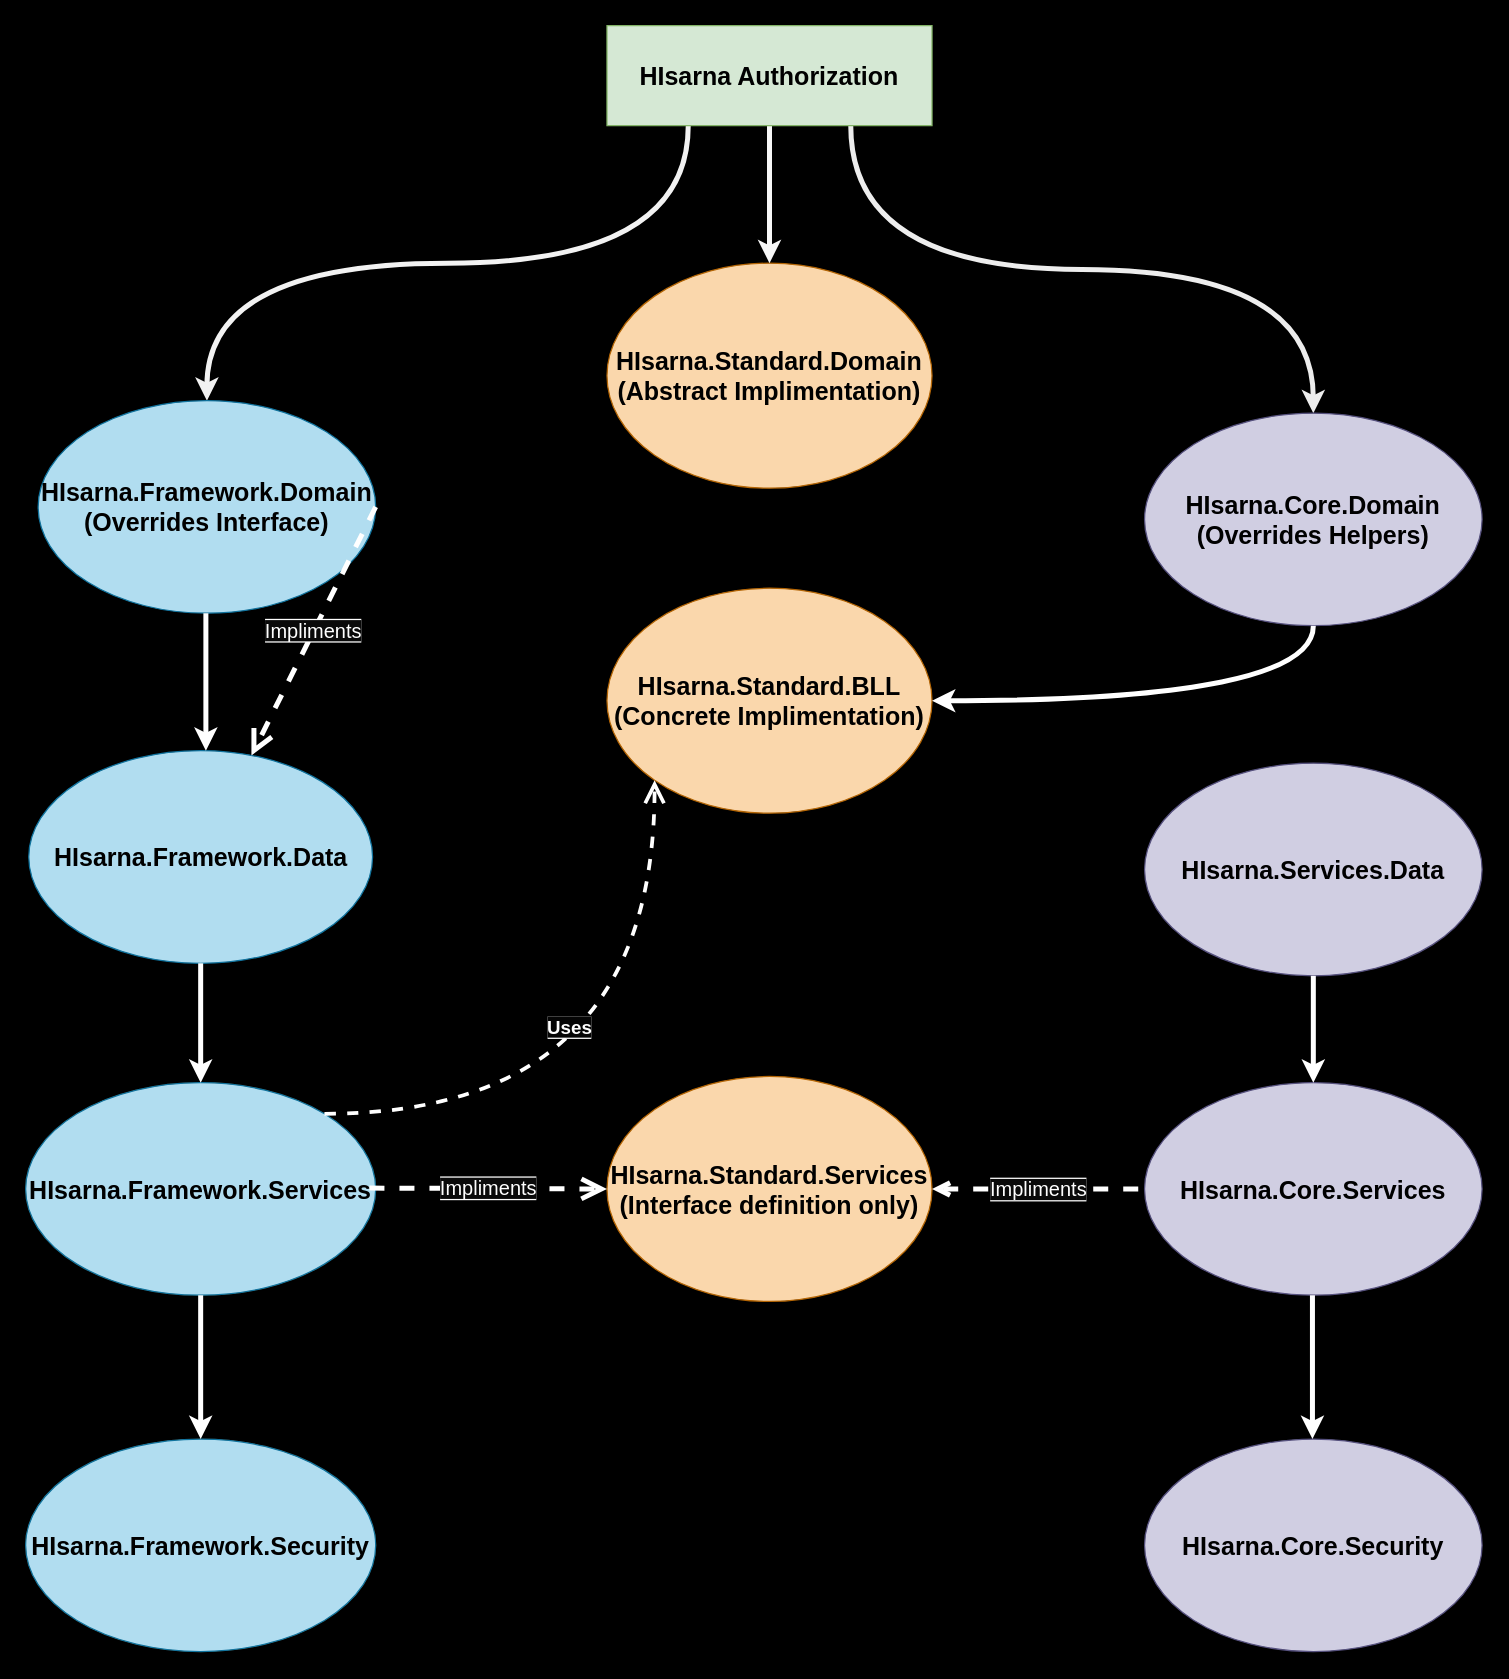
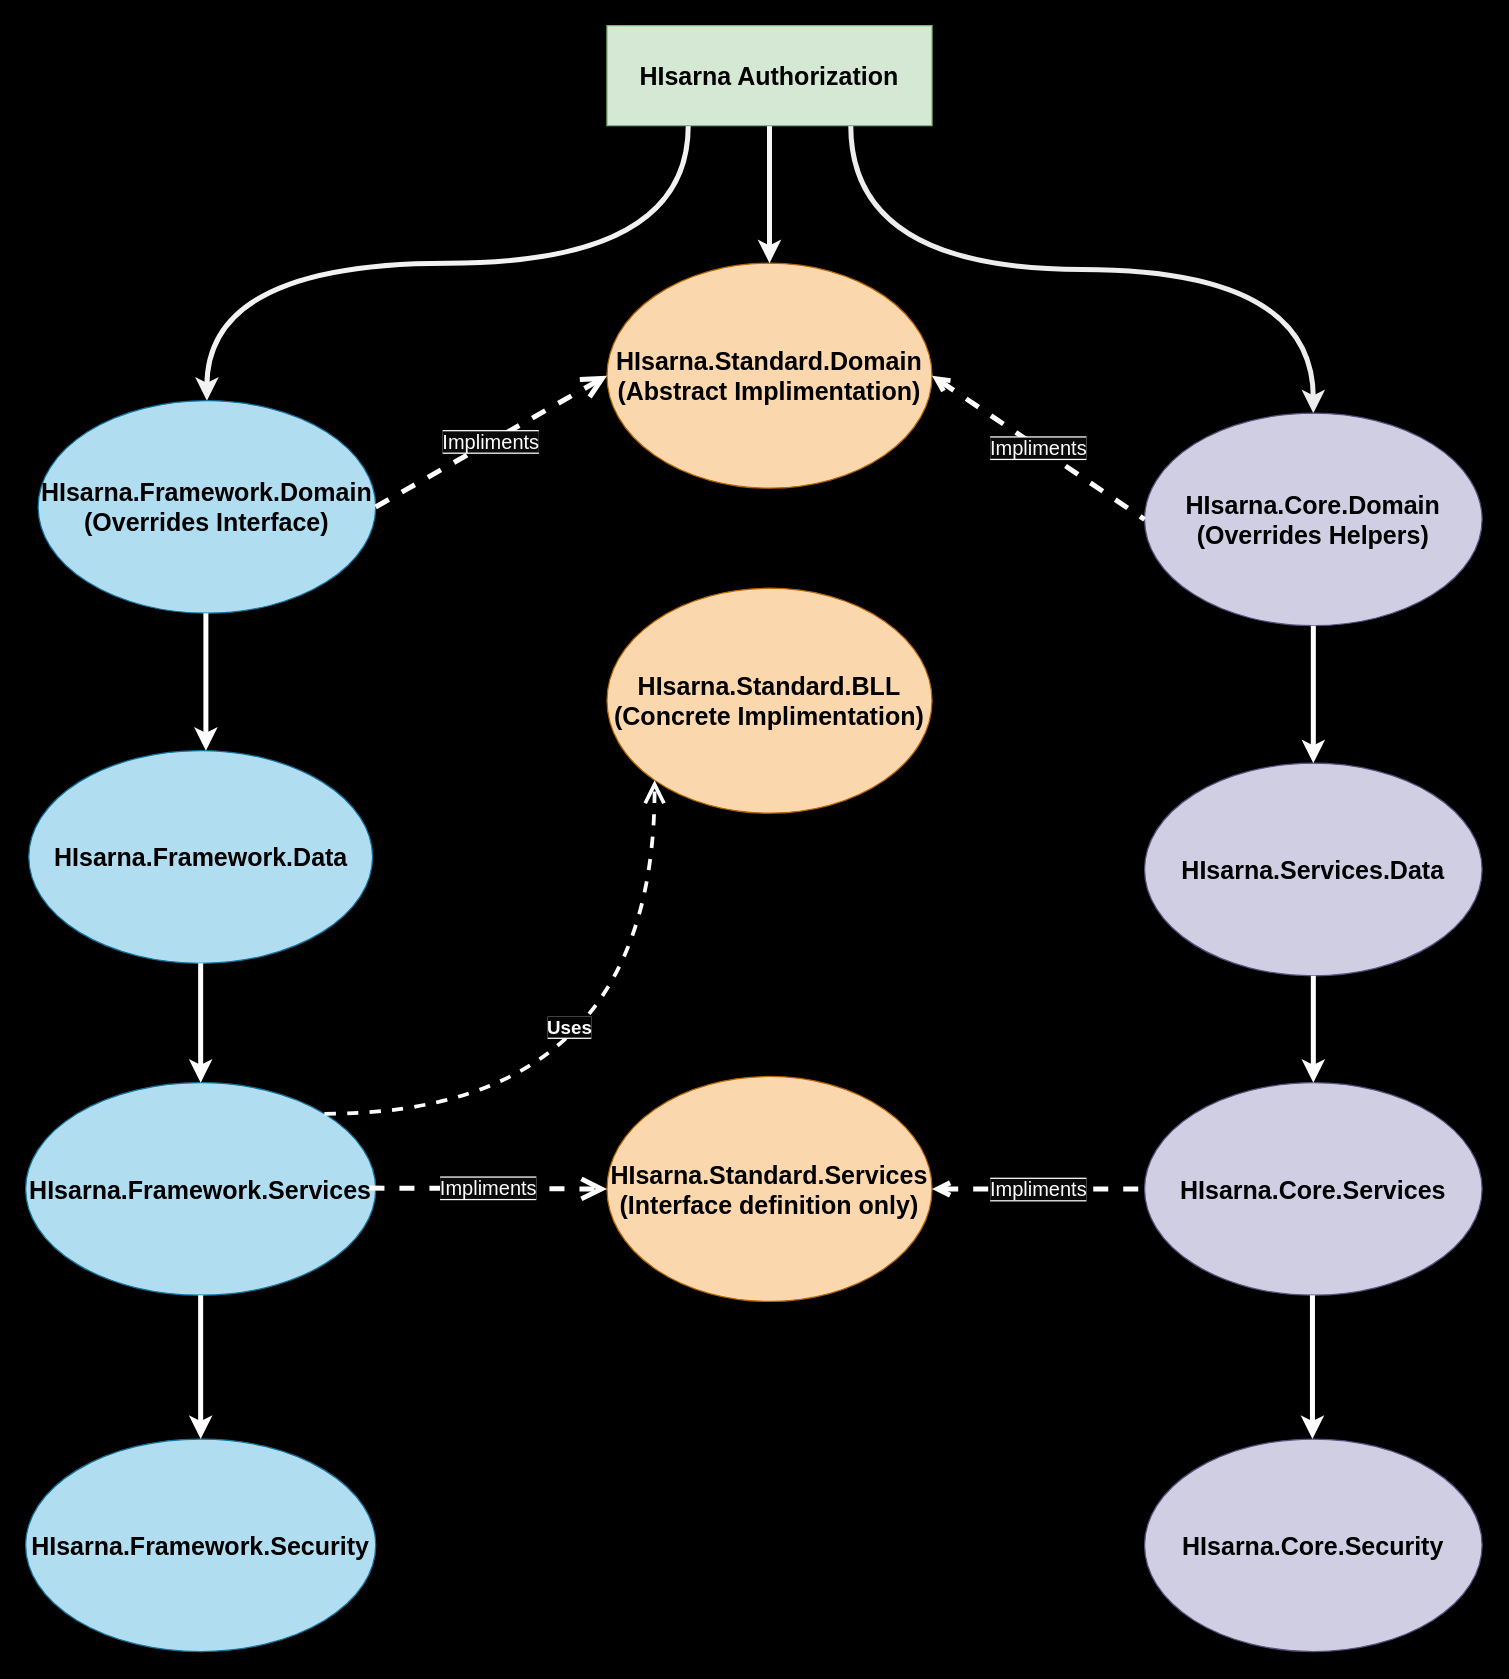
+ <mxCell id="25" value="&lt;font color=&quot;#ffffff&quot; style=&quot;font-size: 16px; background-color: rgb(10, 10, 10);&quot;&gt;Impliments&lt;/font&gt;" style="endArrow=none;endSize=12;dashed=1;html=1;rounded=0;strokeWidth=4;strokeColor=#FFFFFF;startArrow=open;startFill=0;endFill=0;entryX=0;entryY=0.5;entryDx=0;entryDy=0;exitX=1;exitY=0.5;exitDx=0;exitDy=0;" edge="1" parent="1" source="2" target="14"><mxGeometry width="160" relative="1" as="geometry"><mxPoint x="795" y="360" as="sourcePoint" /><mxPoint x="885" y="390" as="targetPoint" /></mxGeometry></mxCell>
- <mxCell id="26" value="&lt;font color=&quot;#ffffff&quot; style=&quot;font-size: 16px; background-color: rgb(10, 10, 10);&quot;&gt;Impliments&lt;/font&gt;" style="endArrow=open;endSize=12;dashed=1;html=1;rounded=0;strokeWidth=4;strokeColor=#FFFFFF;exitX=1;exitY=0.5;exitDx=0;exitDy=0;" edge="1" parent="1" source="13" target="20"><mxGeometry width="160" relative="1" as="geometry"><mxPoint x="325" y="400" as="sourcePoint" /><mxPoint x="515" y="401.17" as="targetPoint" /></mxGeometry></mxCell>
+ <mxCell id="26" value="&lt;font color=&quot;#ffffff&quot; style=&quot;font-size: 16px; background-color: rgb(10, 10, 10);&quot;&gt;Impliments&lt;/font&gt;" style="endArrow=open;endSize=12;dashed=1;html=1;rounded=0;strokeWidth=4;strokeColor=#FFFFFF;entryX=0;entryY=0.5;entryDx=0;entryDy=0;exitX=1;exitY=0.5;exitDx=0;exitDy=0;" edge="1" parent="1" source="13" target="2"><mxGeometry width="160" relative="1" as="geometry"><mxPoint x="325" y="400" as="sourcePoint" /><mxPoint x="515" y="401.17" as="targetPoint" /></mxGeometry></mxCell>
- <mxCell id="28" style="edgeStyle=orthogonalEdgeStyle;rounded=0;orthogonalLoop=1;jettySize=auto;html=1;strokeWidth=4;strokeColor=#FFFFFF;curved=1;exitX=0.5;exitY=1;exitDx=0;exitDy=0;" edge="1" parent="1" source="14" target="3"><mxGeometry relative="1" as="geometry"><mxPoint x="1045" y="514" as="sourcePoint" /><mxPoint x="1045" y="600" as="targetPoint" /></mxGeometry></mxCell>
+ <mxCell id="28" style="edgeStyle=orthogonalEdgeStyle;rounded=0;orthogonalLoop=1;jettySize=auto;html=1;strokeWidth=4;strokeColor=#FFFFFF;curved=1;exitX=0.5;exitY=1;exitDx=0;exitDy=0;entryX=0.5;entryY=0;entryDx=0;entryDy=0;" edge="1" parent="1" source="14" target="19"><mxGeometry relative="1" as="geometry"><mxPoint x="1045" y="514" as="sourcePoint" /><mxPoint x="1045" y="600" as="targetPoint" /></mxGeometry></mxCell>
